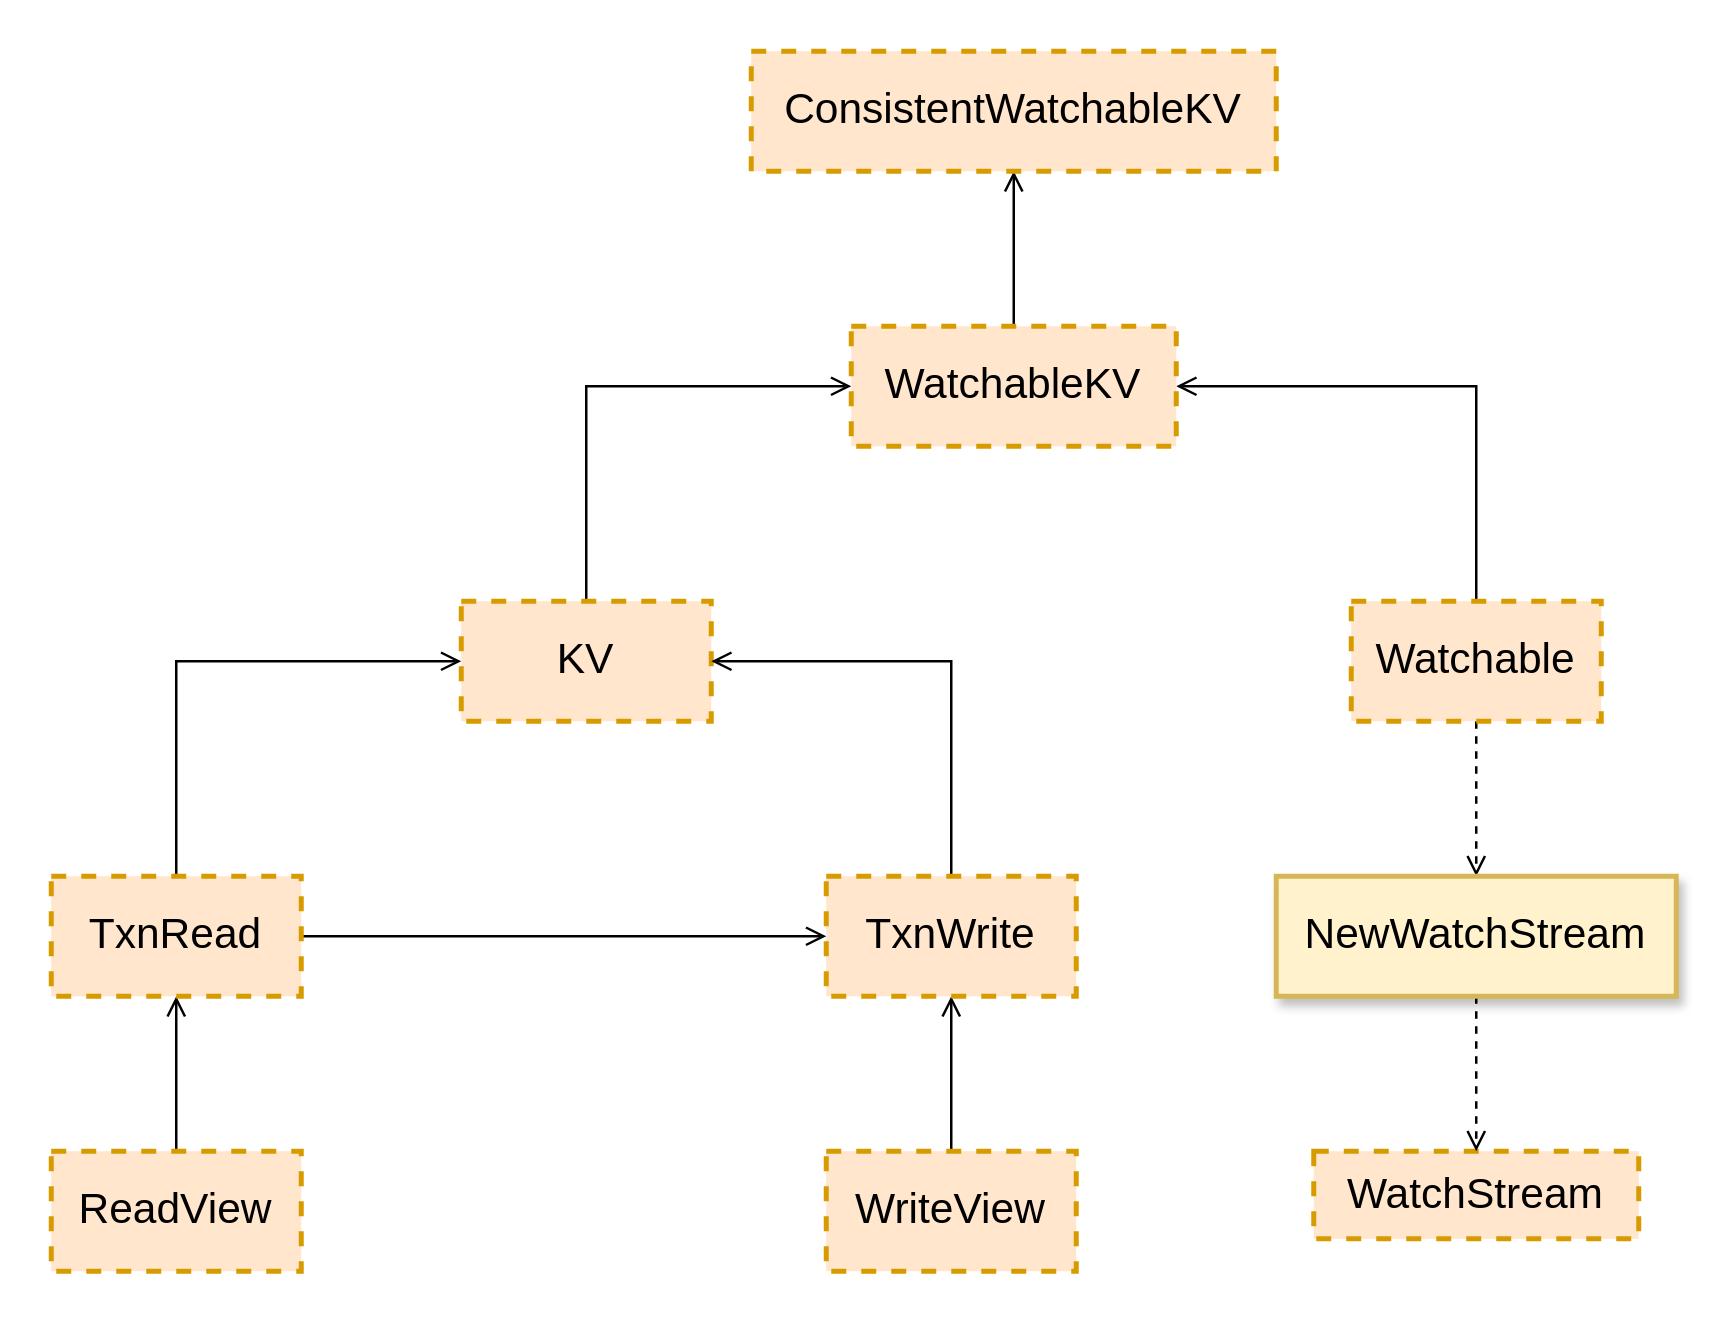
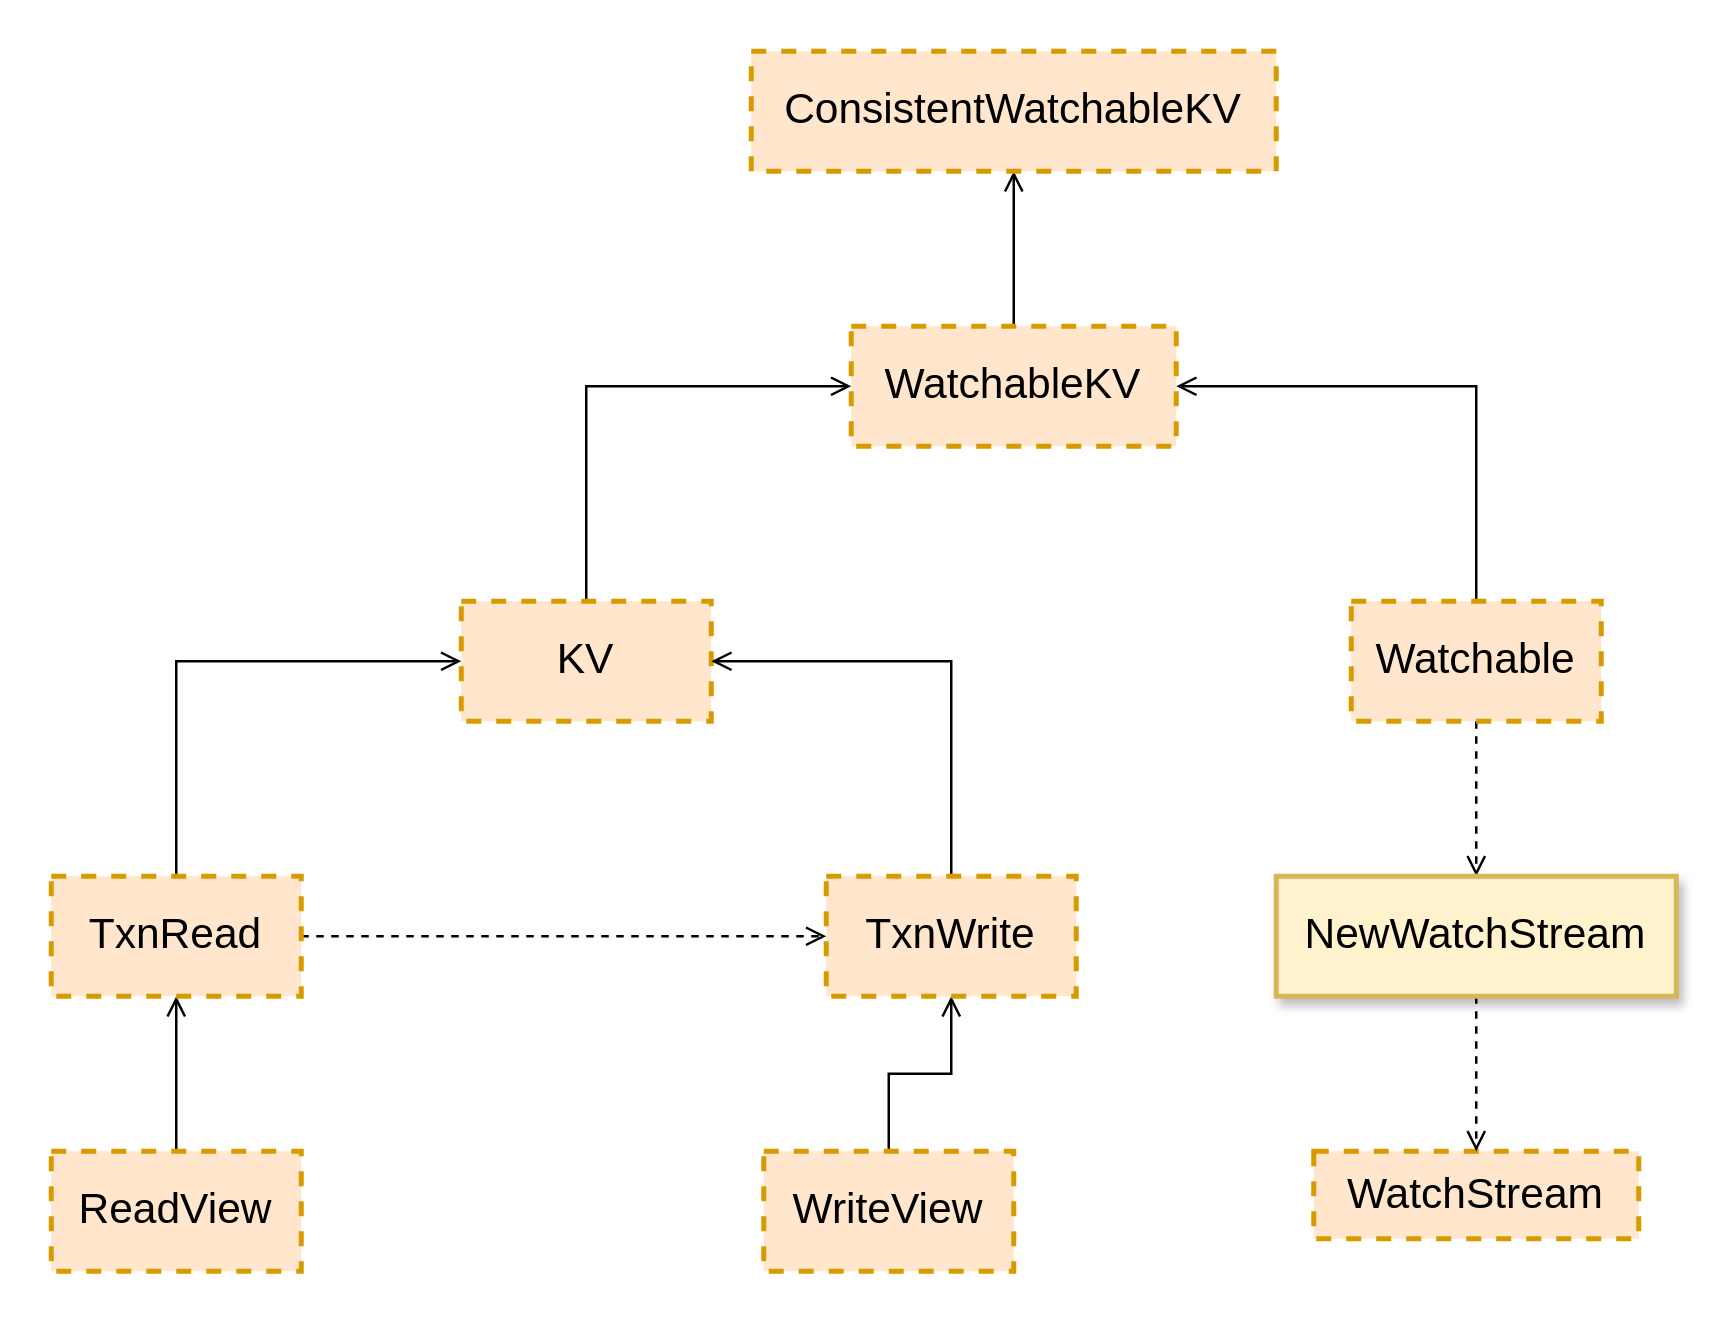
- <mxCell id="8" style="edgeStyle=orthogonalEdgeStyle;rounded=0;orthogonalLoop=1;jettySize=auto;html=1;exitX=1;exitY=0.5;exitDx=0;exitDy=0;entryX=0;entryY=0.5;entryDx=0;entryDy=0;endArrow=open;endFill=0;" parent="1" source="10" target="12" edge="1"><mxGeometry relative="1" as="geometry" /></mxCell>
+ <mxCell id="8" style="edgeStyle=orthogonalEdgeStyle;rounded=0;orthogonalLoop=1;jettySize=auto;html=1;exitX=1;exitY=0.5;exitDx=0;exitDy=0;entryX=0;entryY=0.5;entryDx=0;entryDy=0;endArrow=open;endFill=0;dashed=1;" parent="1" source="10" target="12" edge="1"><mxGeometry relative="1" as="geometry" /></mxCell>
- <mxCell id="7" value="WriteView" style="rounded=0;whiteSpace=wrap;html=1;strokeWidth=2;fontSize=17;dashed=1;fillColor=#ffe6cc;strokeColor=#d79b00;" parent="1" vertex="1"><mxGeometry x="330" y="460" width="100" height="48" as="geometry" /></mxCell>
+ <mxCell id="7" value="WriteView" style="rounded=0;whiteSpace=wrap;html=1;strokeWidth=2;fontSize=17;dashed=1;fillColor=#ffe6cc;strokeColor=#d79b00;" parent="1" vertex="1"><mxGeometry x="305" y="460" width="100" height="48" as="geometry" /></mxCell>
